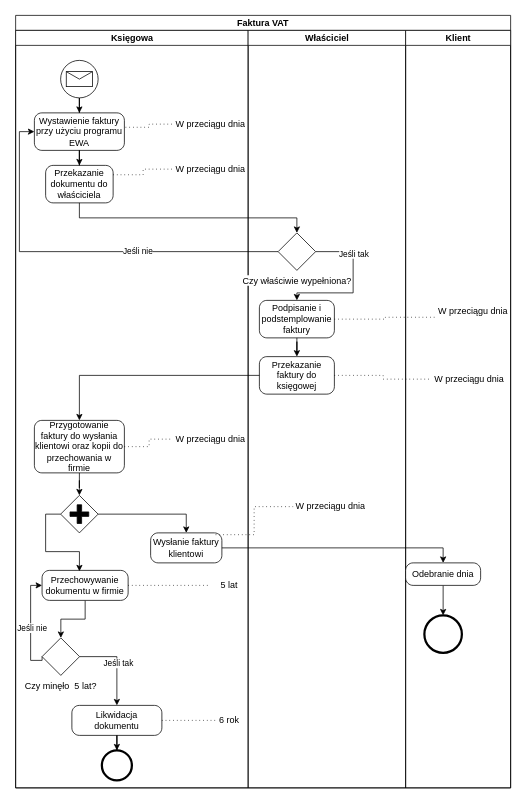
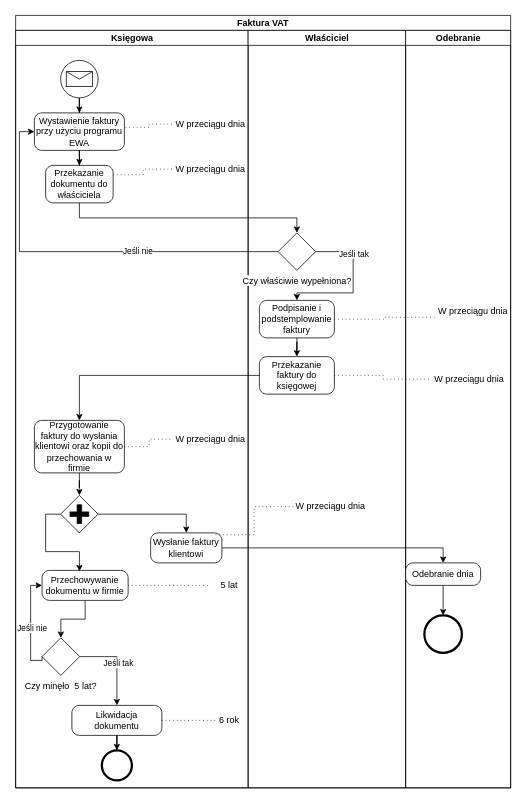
- <mxCell id="47" value="Klient" style="swimlane;html=1;startSize=20;" vertex="1" parent="2"><mxGeometry x="520" y="20" width="140" height="1010" as="geometry" /></mxCell>
+ <mxCell id="47" value="Odebranie" style="swimlane;html=1;startSize=20;" vertex="1" parent="2"><mxGeometry x="520" y="20" width="140" height="1010" as="geometry" /></mxCell>
